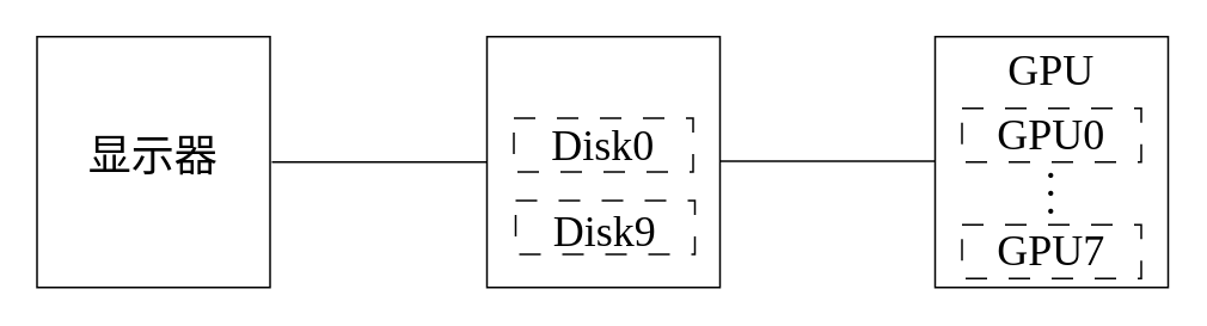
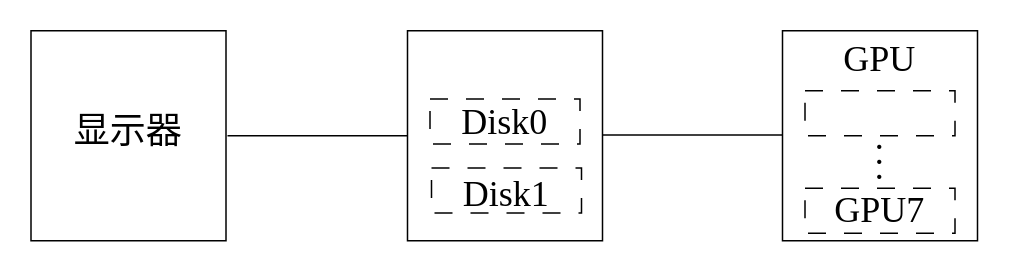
- <mxCell id="14" value="&lt;font face=&quot;宋体&quot; style=&quot;font-size: 24px;&quot;&gt;GPU0&lt;/font&gt;" style="text;html=1;align=center;verticalAlign=middle;whiteSpace=wrap;rounded=0;" vertex="1" parent="1"><mxGeometry x="541" y="62.5" width="90" height="25" as="geometry" /></mxCell>
- <mxCell id="16" value="&lt;font face=&quot;宋体&quot; style=&quot;font-size: 24px;&quot;&gt;Disk9&lt;/font&gt;" style="text;html=1;align=center;verticalAlign=middle;whiteSpace=wrap;rounded=0;" vertex="1" parent="1"><mxGeometry x="292" y="119" width="90" height="20" as="geometry" /></mxCell>
+ <mxCell id="16" value="&lt;font face=&quot;宋体&quot; style=&quot;font-size: 24px;&quot;&gt;Disk1&lt;/font&gt;" style="text;html=1;align=center;verticalAlign=middle;whiteSpace=wrap;rounded=0;" vertex="1" parent="1"><mxGeometry x="292" y="119" width="90" height="20" as="geometry" /></mxCell>
